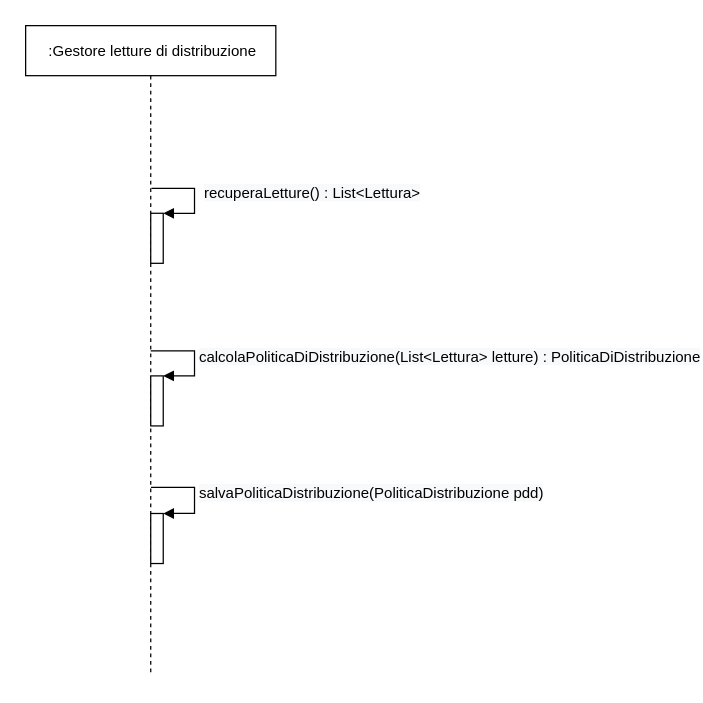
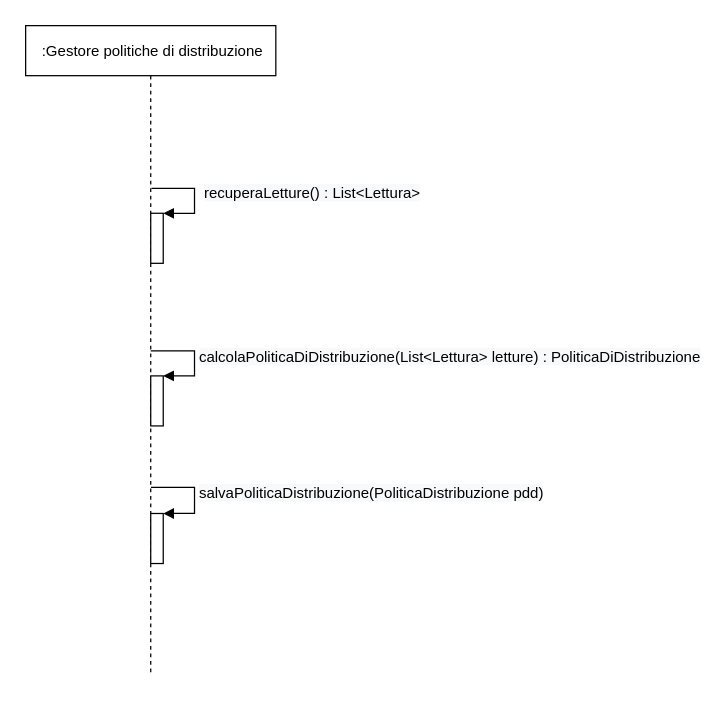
- <mxCell id="2" value=" :Gestore letture di distribuzione" style="shape=umlLifeline;perimeter=lifelinePerimeter;container=1;collapsible=0;recursiveResize=0;rounded=0;shadow=0;strokeWidth=1;" parent="1" vertex="1"><mxGeometry x="20" y="20" width="200" height="520" as="geometry" /></mxCell>
+ <mxCell id="2" value=" :Gestore politiche di distribuzione" style="shape=umlLifeline;perimeter=lifelinePerimeter;container=1;collapsible=0;recursiveResize=0;rounded=0;shadow=0;strokeWidth=1;" parent="1" vertex="1"><mxGeometry x="20" y="20" width="200" height="520" as="geometry" /></mxCell>
